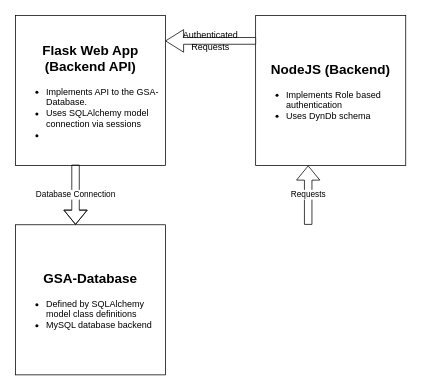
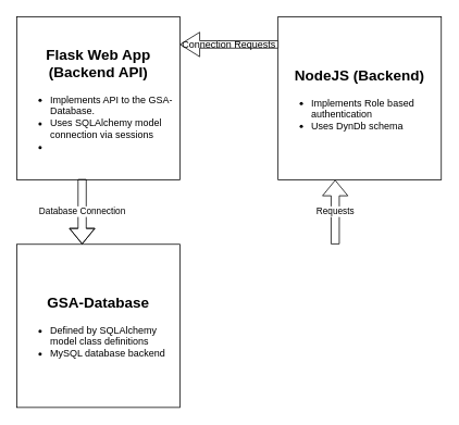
- <mxCell id="6" value="&lt;div&gt;Authenticated Requests&lt;/div&gt;" style="shape=singleArrow;direction=west;whiteSpace=wrap;html=1;" vertex="1" parent="1"><mxGeometry x="220" y="39" width="120" height="30" as="geometry" /></mxCell>
+ <mxCell id="6" value="&lt;div&gt;Connection Requests&lt;/div&gt;" style="shape=singleArrow;direction=west;whiteSpace=wrap;html=1;" vertex="1" parent="1"><mxGeometry x="220" y="39" width="120" height="30" as="geometry" /></mxCell>
